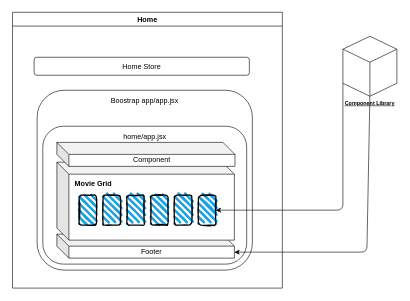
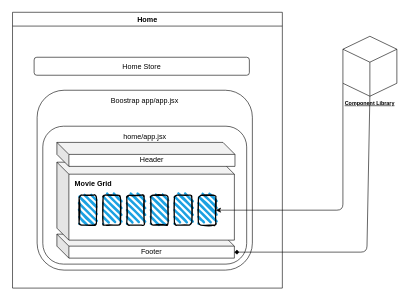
- <mxCell id="17" value="Component" style="shape=cube;whiteSpace=wrap;html=1;boundedLbl=1;backgroundOutline=1;darkOpacity=0.05;darkOpacity2=0.1;fontSize=12;" vertex="1" parent="1"><mxGeometry x="94" y="237" width="297" height="40" as="geometry" /></mxCell>
+ <mxCell id="17" value="Header" style="shape=cube;whiteSpace=wrap;html=1;boundedLbl=1;backgroundOutline=1;darkOpacity=0.05;darkOpacity2=0.1;fontSize=12;" vertex="1" parent="1"><mxGeometry x="94" y="237" width="297" height="40" as="geometry" /></mxCell>
- <mxCell id="14" style="edgeStyle=none;html=1;exitX=0.5;exitY=1;exitDx=0;exitDy=0;exitPerimeter=0;entryX=0;entryY=0;entryDx=296;entryDy=30;entryPerimeter=0;fontFamily=Helvetica;" edge="1" parent="1" source="16" target="6"><mxGeometry relative="1" as="geometry"><Array as="points"><mxPoint x="611" y="420" /></Array></mxGeometry></mxCell>
+ <mxCell id="14" style="edgeStyle=none;html=1;exitX=0.5;exitY=1;exitDx=0;exitDy=0;exitPerimeter=0;entryX=0;entryY=0;entryDx=296;entryDy=30;entryPerimeter=0;fontFamily=Helvetica;endArrow=diamond;" edge="1" parent="1" source="16" target="6"><mxGeometry relative="1" as="geometry"><Array as="points"><mxPoint x="611" y="420" /></Array></mxGeometry></mxCell>
